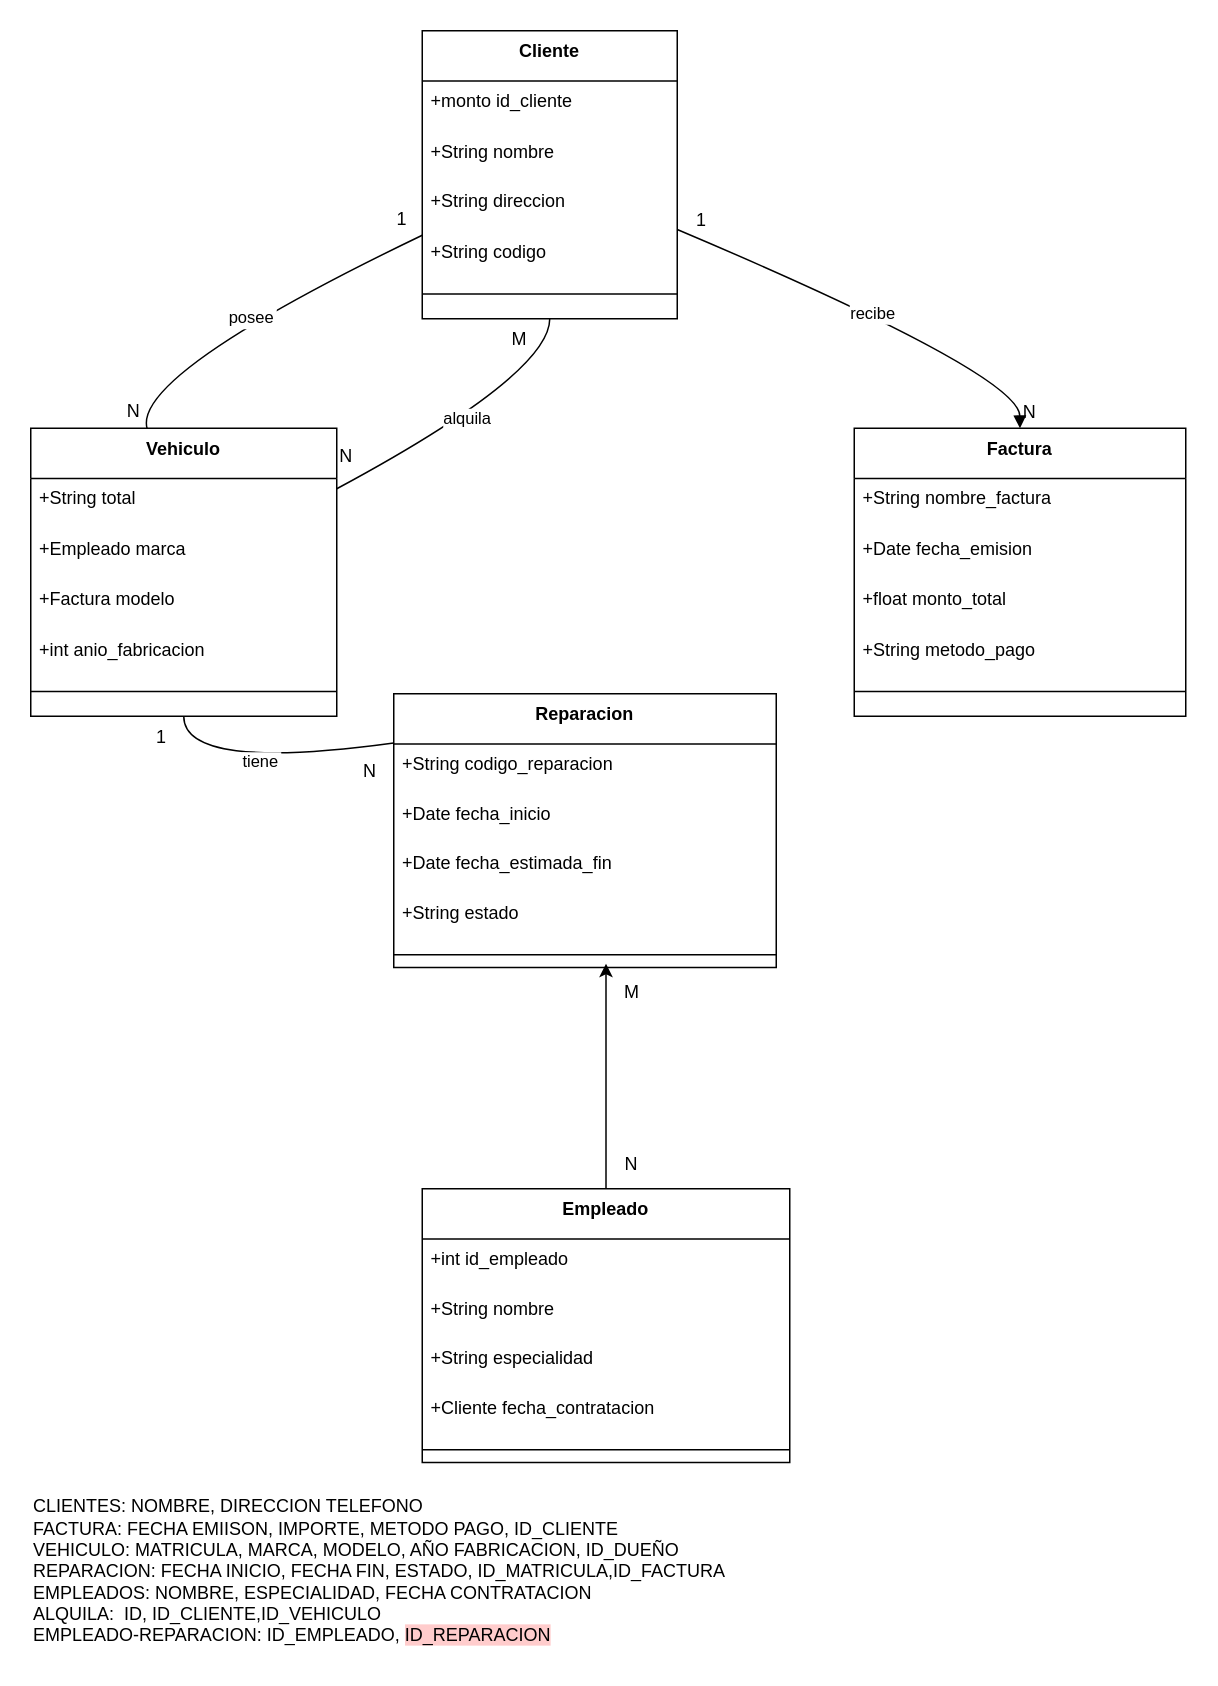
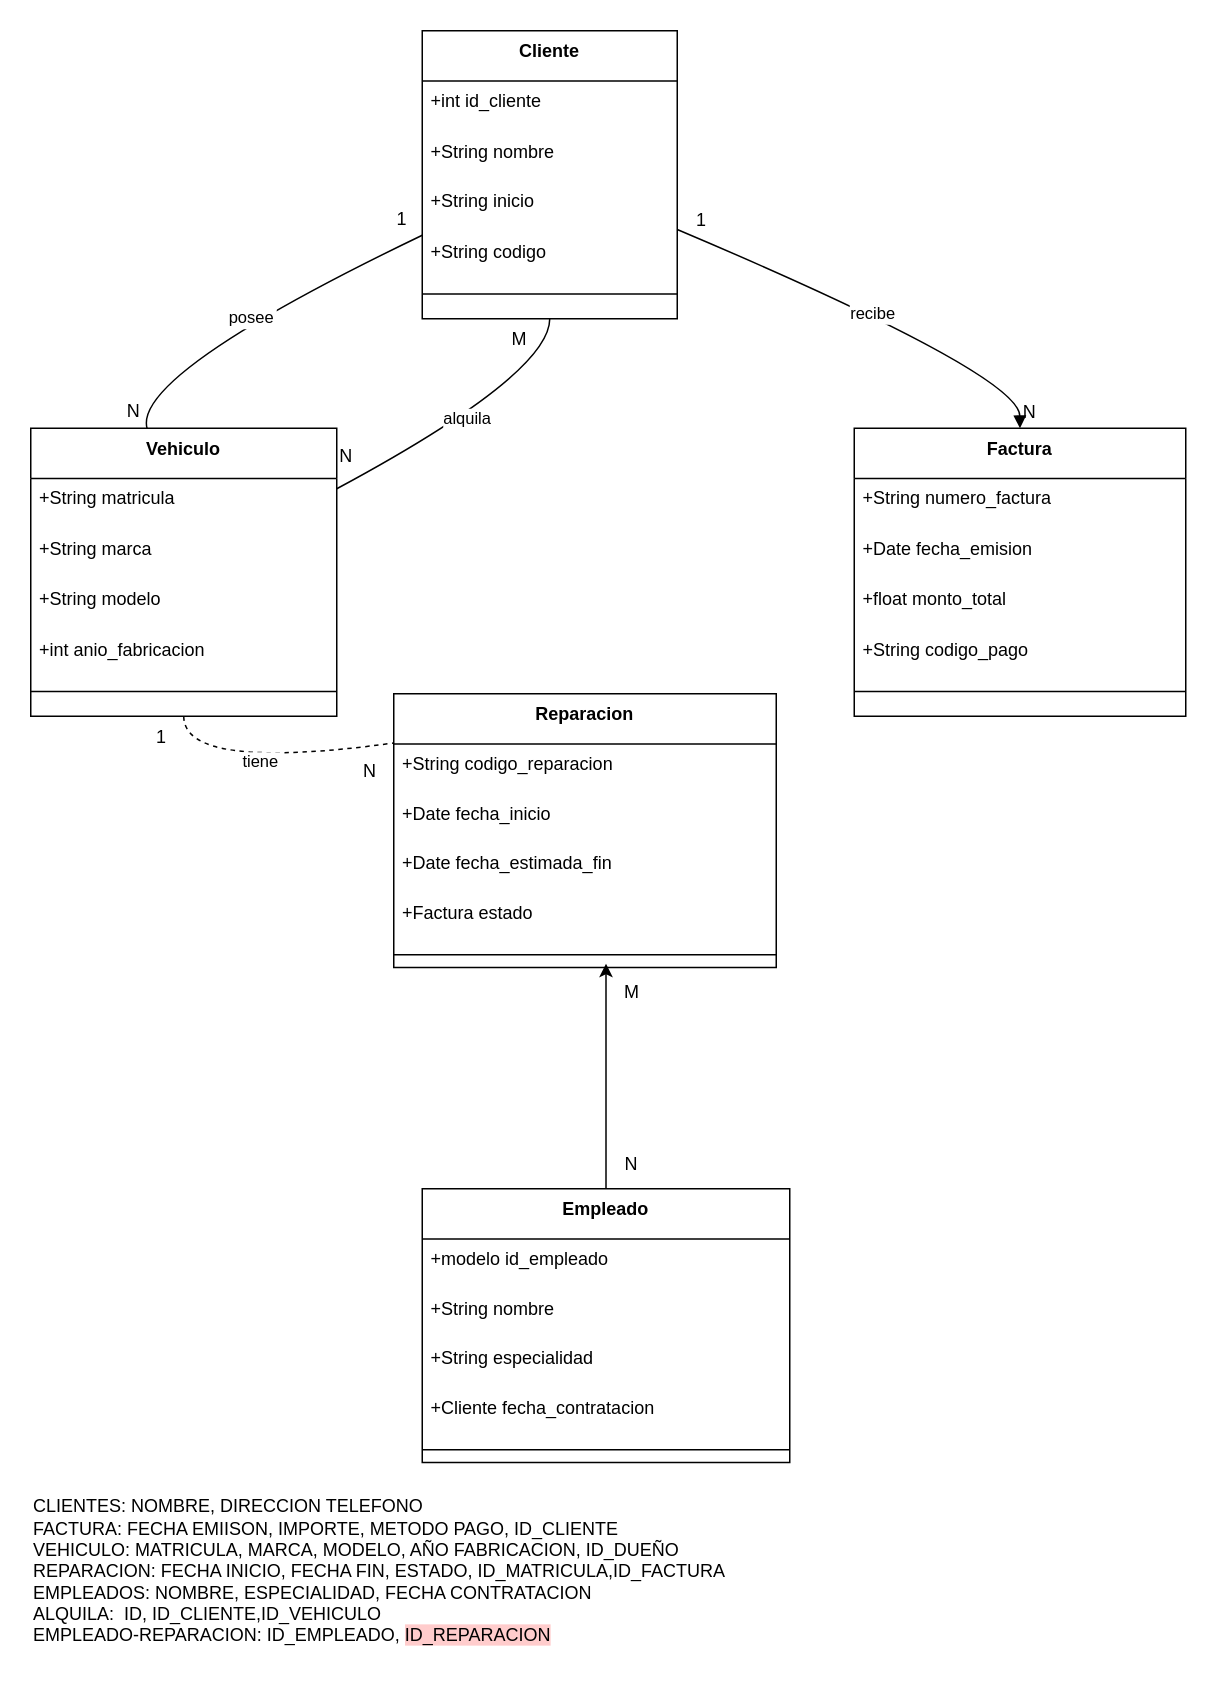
- <mxCell id="3" value="+monto id_cliente" style="text;strokeColor=none;fillColor=none;align=left;verticalAlign=top;spacingLeft=4;spacingRight=4;overflow=hidden;rotatable=0;points=[[0,0.5],[1,0.5]];portConstraint=eastwest;" parent="2" vertex="1"><mxGeometry y="33" width="170" height="33" as="geometry" /></mxCell>
+ <mxCell id="3" value="+int id_cliente" style="text;strokeColor=none;fillColor=none;align=left;verticalAlign=top;spacingLeft=4;spacingRight=4;overflow=hidden;rotatable=0;points=[[0,0.5],[1,0.5]];portConstraint=eastwest;" parent="2" vertex="1"><mxGeometry y="33" width="170" height="33" as="geometry" /></mxCell>
- <mxCell id="5" value="+String direccion" style="text;strokeColor=none;fillColor=none;align=left;verticalAlign=top;spacingLeft=4;spacingRight=4;overflow=hidden;rotatable=0;points=[[0,0.5],[1,0.5]];portConstraint=eastwest;" parent="2" vertex="1"><mxGeometry y="100" width="170" height="33" as="geometry" /></mxCell>
+ <mxCell id="5" value="+String inicio" style="text;strokeColor=none;fillColor=none;align=left;verticalAlign=top;spacingLeft=4;spacingRight=4;overflow=hidden;rotatable=0;points=[[0,0.5],[1,0.5]];portConstraint=eastwest;" parent="2" vertex="1"><mxGeometry y="100" width="170" height="33" as="geometry" /></mxCell>
- <mxCell id="9" value="+String total" style="text;strokeColor=none;fillColor=none;align=left;verticalAlign=top;spacingLeft=4;spacingRight=4;overflow=hidden;rotatable=0;points=[[0,0.5],[1,0.5]];portConstraint=eastwest;" parent="8" vertex="1"><mxGeometry y="33" width="204" height="33" as="geometry" /></mxCell>
+ <mxCell id="9" value="+String matricula" style="text;strokeColor=none;fillColor=none;align=left;verticalAlign=top;spacingLeft=4;spacingRight=4;overflow=hidden;rotatable=0;points=[[0,0.5],[1,0.5]];portConstraint=eastwest;" parent="8" vertex="1"><mxGeometry y="33" width="204" height="33" as="geometry" /></mxCell>
- <mxCell id="21" value="+String nombre_factura" style="text;strokeColor=none;fillColor=none;align=left;verticalAlign=top;spacingLeft=4;spacingRight=4;overflow=hidden;rotatable=0;points=[[0,0.5],[1,0.5]];portConstraint=eastwest;" parent="20" vertex="1"><mxGeometry y="33" width="221" height="33" as="geometry" /></mxCell>
+ <mxCell id="21" value="+String numero_factura" style="text;strokeColor=none;fillColor=none;align=left;verticalAlign=top;spacingLeft=4;spacingRight=4;overflow=hidden;rotatable=0;points=[[0,0.5],[1,0.5]];portConstraint=eastwest;" parent="20" vertex="1"><mxGeometry y="33" width="221" height="33" as="geometry" /></mxCell>
- <mxCell id="10" value="+Empleado marca" style="text;strokeColor=none;fillColor=none;align=left;verticalAlign=top;spacingLeft=4;spacingRight=4;overflow=hidden;rotatable=0;points=[[0,0.5],[1,0.5]];portConstraint=eastwest;" parent="8" vertex="1"><mxGeometry y="67" width="204" height="33" as="geometry" /></mxCell>
+ <mxCell id="10" value="+String marca" style="text;strokeColor=none;fillColor=none;align=left;verticalAlign=top;spacingLeft=4;spacingRight=4;overflow=hidden;rotatable=0;points=[[0,0.5],[1,0.5]];portConstraint=eastwest;" parent="8" vertex="1"><mxGeometry y="67" width="204" height="33" as="geometry" /></mxCell>
- <mxCell id="11" value="+Factura modelo" style="text;strokeColor=none;fillColor=none;align=left;verticalAlign=top;spacingLeft=4;spacingRight=4;overflow=hidden;rotatable=0;points=[[0,0.5],[1,0.5]];portConstraint=eastwest;" parent="8" vertex="1"><mxGeometry y="100" width="204" height="33" as="geometry" /></mxCell>
+ <mxCell id="11" value="+String modelo" style="text;strokeColor=none;fillColor=none;align=left;verticalAlign=top;spacingLeft=4;spacingRight=4;overflow=hidden;rotatable=0;points=[[0,0.5],[1,0.5]];portConstraint=eastwest;" parent="8" vertex="1"><mxGeometry y="100" width="204" height="33" as="geometry" /></mxCell>
- <mxCell id="24" value="+String metodo_pago" style="text;strokeColor=none;fillColor=none;align=left;verticalAlign=top;spacingLeft=4;spacingRight=4;overflow=hidden;rotatable=0;points=[[0,0.5],[1,0.5]];portConstraint=eastwest;" parent="20" vertex="1"><mxGeometry y="134" width="221" height="33" as="geometry" /></mxCell>
+ <mxCell id="24" value="+String codigo_pago" style="text;strokeColor=none;fillColor=none;align=left;verticalAlign=top;spacingLeft=4;spacingRight=4;overflow=hidden;rotatable=0;points=[[0,0.5],[1,0.5]];portConstraint=eastwest;" parent="20" vertex="1"><mxGeometry y="134" width="221" height="33" as="geometry" /></mxCell>
- <mxCell id="36" value="tiene" style="curved=1;startArrow=none;endArrow=none;exitX=0.5;exitY=1;entryX=0;entryY=0.18;" parent="1" source="8" target="14" edge="1"><mxGeometry relative="1" as="geometry"><Array as="points"><mxPoint x="122" y="514" /></Array></mxGeometry></mxCell>
+ <mxCell id="36" value="tiene" style="curved=1;startArrow=none;endArrow=none;exitX=0.5;exitY=1;entryX=0;entryY=0.18;dashed=1;" parent="1" source="8" target="14" edge="1"><mxGeometry relative="1" as="geometry"><Array as="points"><mxPoint x="122" y="514" /></Array></mxGeometry></mxCell>
- <mxCell id="18" value="+String estado" style="text;strokeColor=none;fillColor=none;align=left;verticalAlign=top;spacingLeft=4;spacingRight=4;overflow=hidden;rotatable=0;points=[[0,0.5],[1,0.5]];portConstraint=eastwest;" parent="14" vertex="1"><mxGeometry y="132.455" width="255" height="33" as="geometry" /></mxCell>
+ <mxCell id="18" value="+Factura estado" style="text;strokeColor=none;fillColor=none;align=left;verticalAlign=top;spacingLeft=4;spacingRight=4;overflow=hidden;rotatable=0;points=[[0,0.5],[1,0.5]];portConstraint=eastwest;" parent="14" vertex="1"><mxGeometry y="132.455" width="255" height="33" as="geometry" /></mxCell>
- <mxCell id="28" value="+int id_empleado" style="text;strokeColor=none;fillColor=none;align=left;verticalAlign=top;spacingLeft=4;spacingRight=4;overflow=hidden;rotatable=0;points=[[0,0.5],[1,0.5]];portConstraint=eastwest;" parent="27" vertex="1"><mxGeometry y="33.455" width="245" height="33" as="geometry" /></mxCell>
+ <mxCell id="28" value="+modelo id_empleado" style="text;strokeColor=none;fillColor=none;align=left;verticalAlign=top;spacingLeft=4;spacingRight=4;overflow=hidden;rotatable=0;points=[[0,0.5],[1,0.5]];portConstraint=eastwest;" parent="27" vertex="1"><mxGeometry y="33.455" width="245" height="33" as="geometry" /></mxCell>
